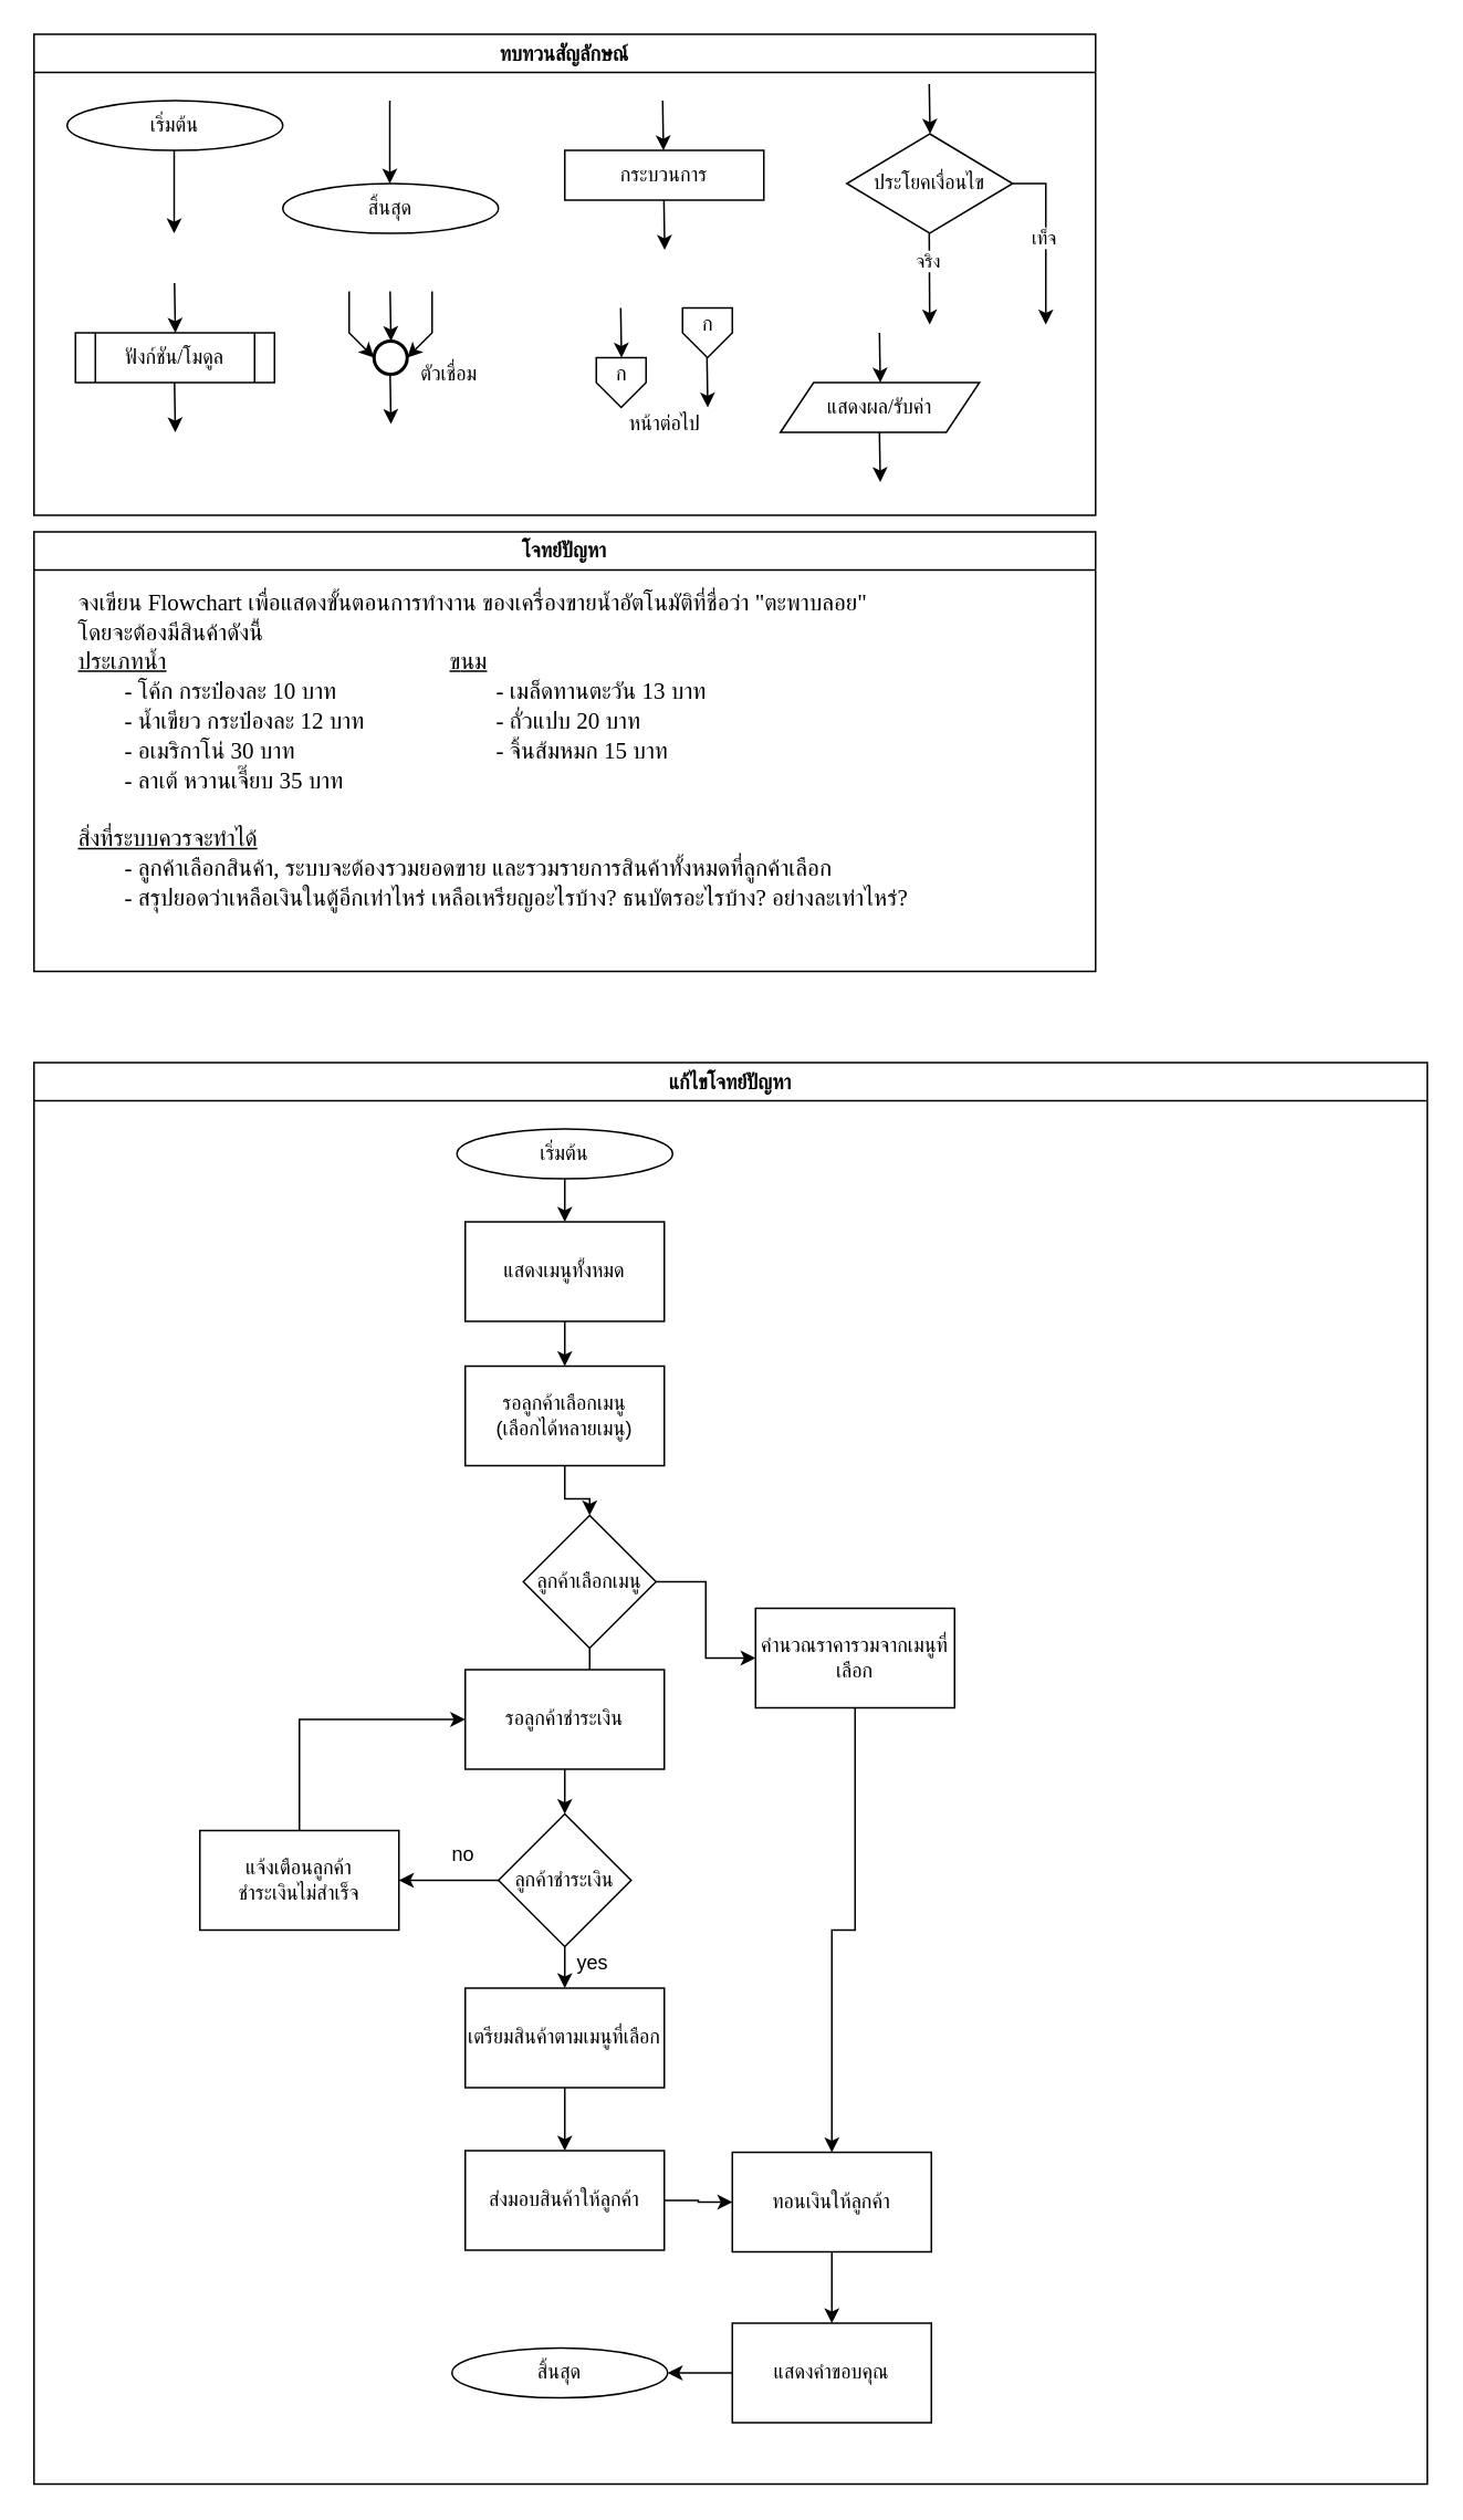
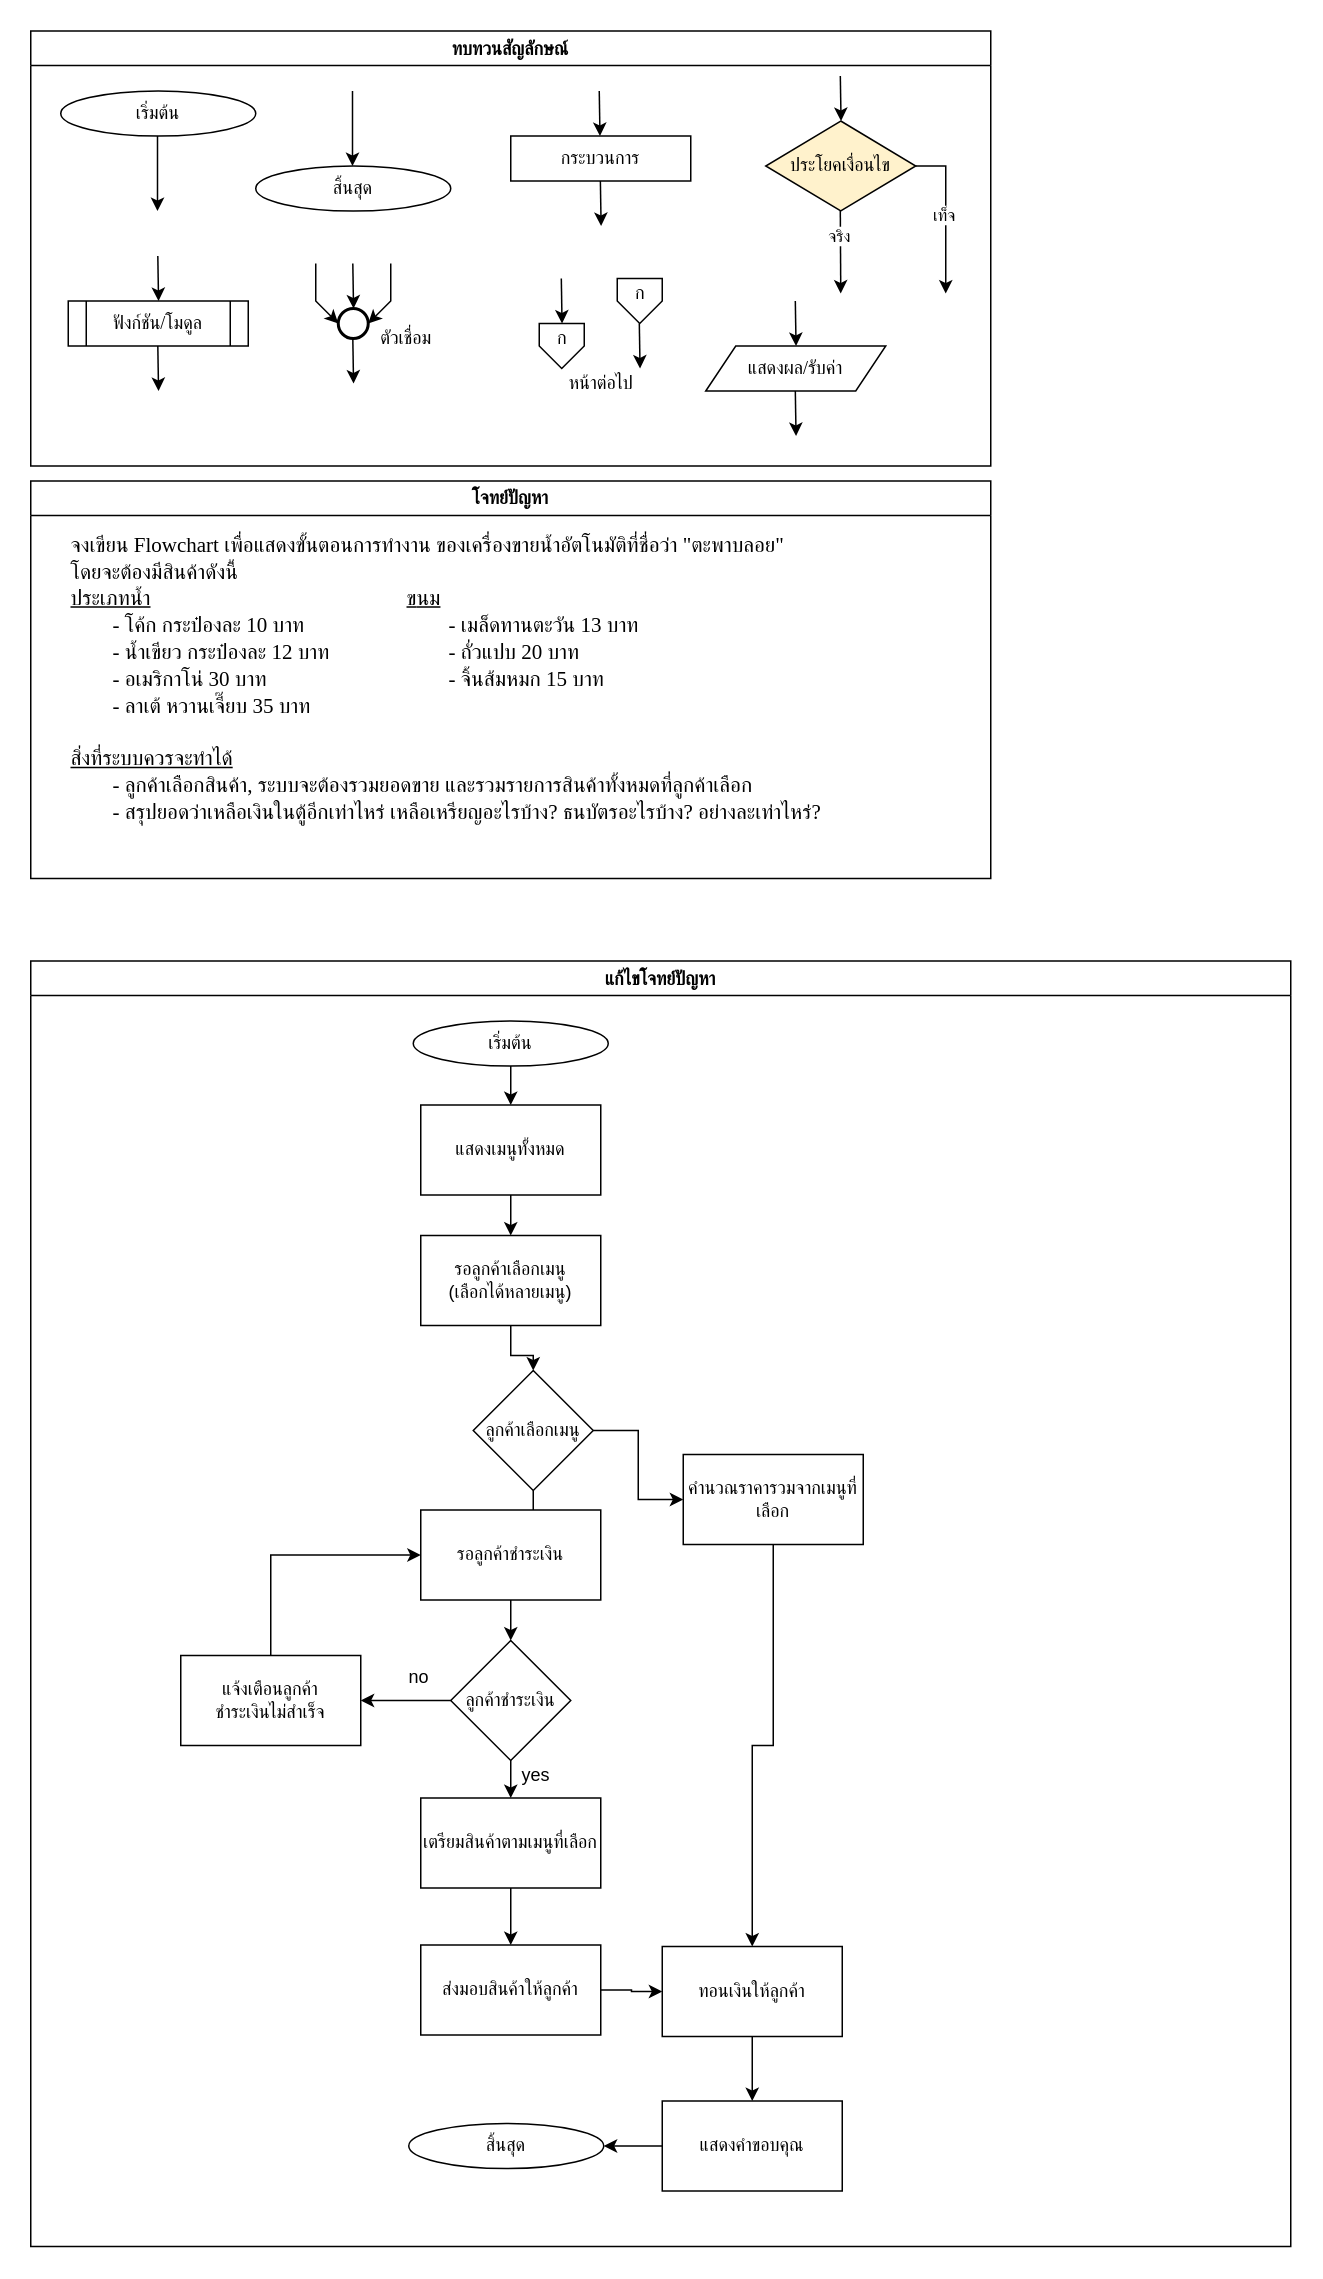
- <mxCell id="10" value="ประโยคเงื่อนไข" style="rhombus;whiteSpace=wrap;html=1;fontFamily=Sarabun;fontSource=https%3A%2F%2Ffonts.googleapis.com%2Fcss%3Ffamily%3DSarabun;" vertex="1" parent="2"><mxGeometry x="490" y="60" width="100" height="60" as="geometry" /></mxCell>
+ <mxCell id="10" value="ประโยคเงื่อนไข" style="rhombus;whiteSpace=wrap;html=1;fontFamily=Sarabun;fontSource=https%3A%2F%2Ffonts.googleapis.com%2Fcss%3Ffamily%3DSarabun;fillColor=#fff2cc;" vertex="1" parent="2"><mxGeometry x="490" y="60" width="100" height="60" as="geometry" /></mxCell>
